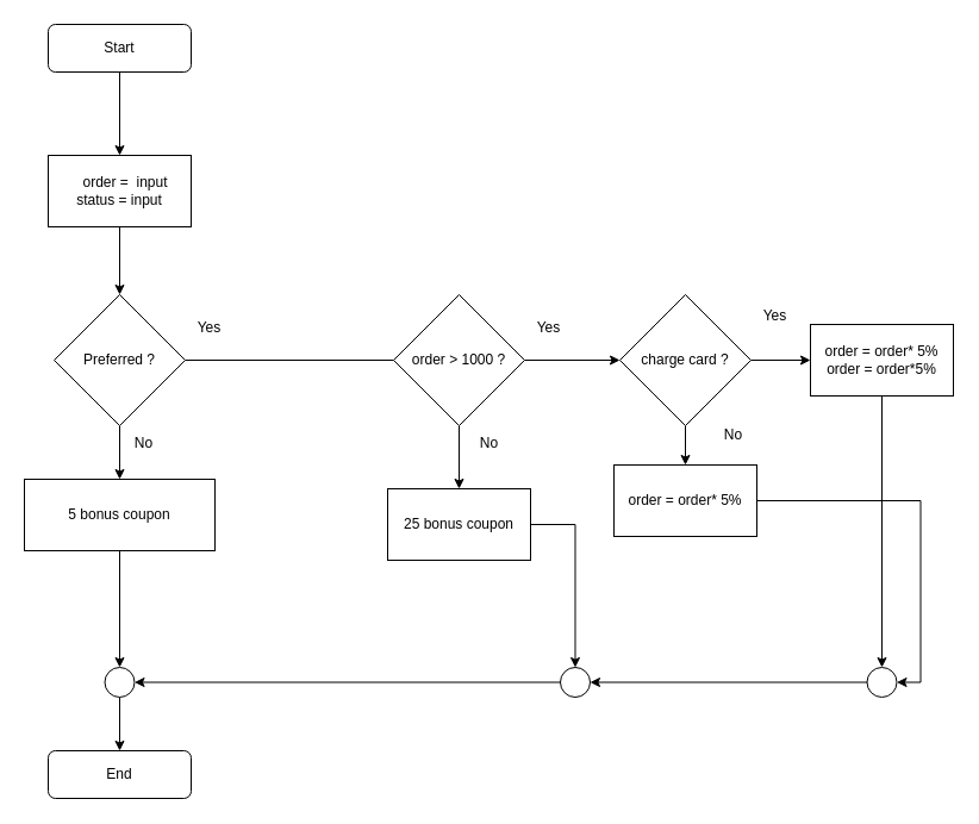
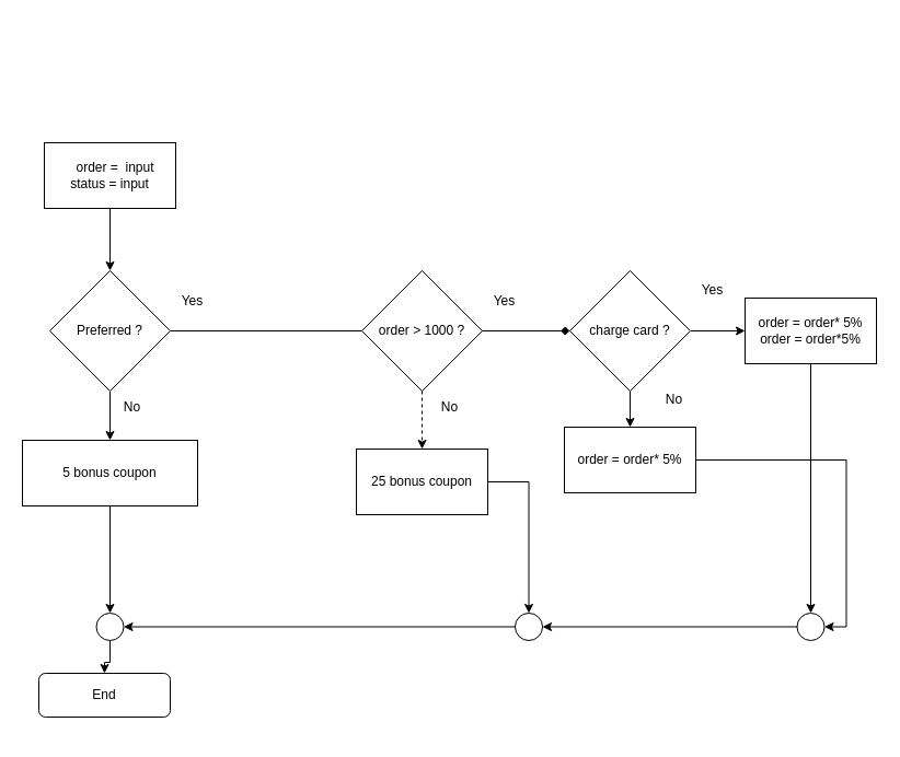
- <mxCell id="3" value="Start" style="rounded=1;whiteSpace=wrap;html=1;fontSize=12;glass=0;strokeWidth=1;shadow=0;" vertex="1" parent="1"><mxGeometry x="40" y="20" width="120" height="40" as="geometry" /></mxCell>
- <mxCell id="2" style="edgeStyle=orthogonalEdgeStyle;rounded=0;orthogonalLoop=1;jettySize=auto;html=1;entryX=0.5;entryY=0;entryDx=0;entryDy=0;" edge="1" parent="1" source="3" target="12"><mxGeometry relative="1" as="geometry" /></mxCell>
- <mxCell id="16" style="edgeStyle=orthogonalEdgeStyle;rounded=0;orthogonalLoop=1;jettySize=auto;html=1;entryX=0;entryY=0.5;entryDx=0;entryDy=0;" edge="1" parent="1" source="17" target="27"><mxGeometry relative="1" as="geometry"><mxPoint x="500" y="302" as="targetPoint" /></mxGeometry></mxCell>
+ <mxCell id="16" style="edgeStyle=orthogonalEdgeStyle;rounded=0;orthogonalLoop=1;jettySize=auto;html=1;entryX=0;entryY=0.5;entryDx=0;entryDy=0;endArrow=diamond;" edge="1" parent="1" source="17" target="27"><mxGeometry relative="1" as="geometry"><mxPoint x="500" y="302" as="targetPoint" /></mxGeometry></mxCell>
- <mxCell id="15" style="edgeStyle=orthogonalEdgeStyle;rounded=0;orthogonalLoop=1;jettySize=auto;html=1;entryX=0.5;entryY=0;entryDx=0;entryDy=0;" edge="1" parent="1" source="17" target="14"><mxGeometry relative="1" as="geometry" /></mxCell>
+ <mxCell id="15" style="edgeStyle=orthogonalEdgeStyle;rounded=0;orthogonalLoop=1;jettySize=auto;html=1;entryX=0.5;entryY=0;entryDx=0;entryDy=0;dashed=1;" edge="1" parent="1" source="17" target="14"><mxGeometry relative="1" as="geometry" /></mxCell>
- <mxCell id="4" value="End" style="rounded=1;whiteSpace=wrap;html=1;fontSize=12;glass=0;strokeWidth=1;shadow=0;" vertex="1" parent="1"><mxGeometry x="40" y="630" width="120" height="40" as="geometry" /></mxCell>
+ <mxCell id="4" value="End" style="rounded=1;whiteSpace=wrap;html=1;fontSize=12;glass=0;strokeWidth=1;shadow=0;" vertex="1" parent="1"><mxGeometry x="35" y="615" width="120" height="40" as="geometry" /></mxCell>
